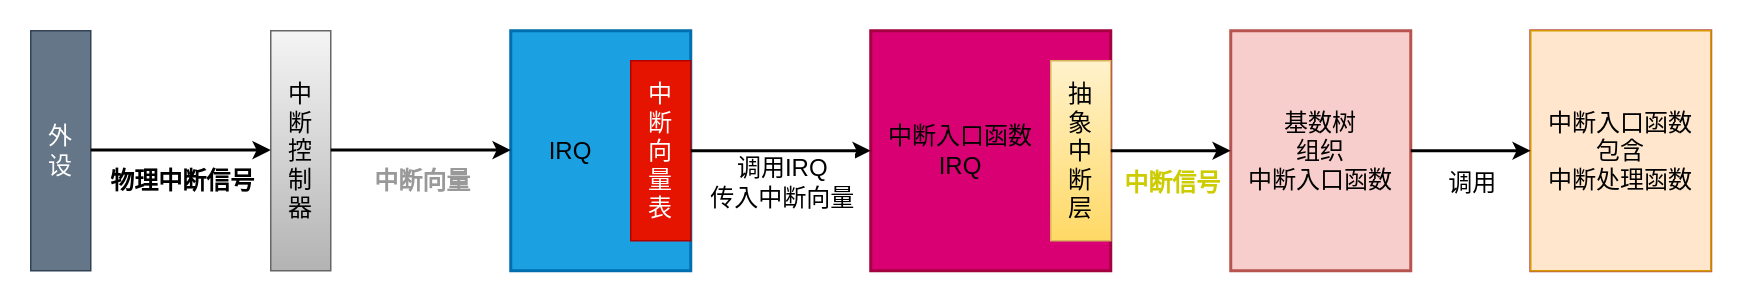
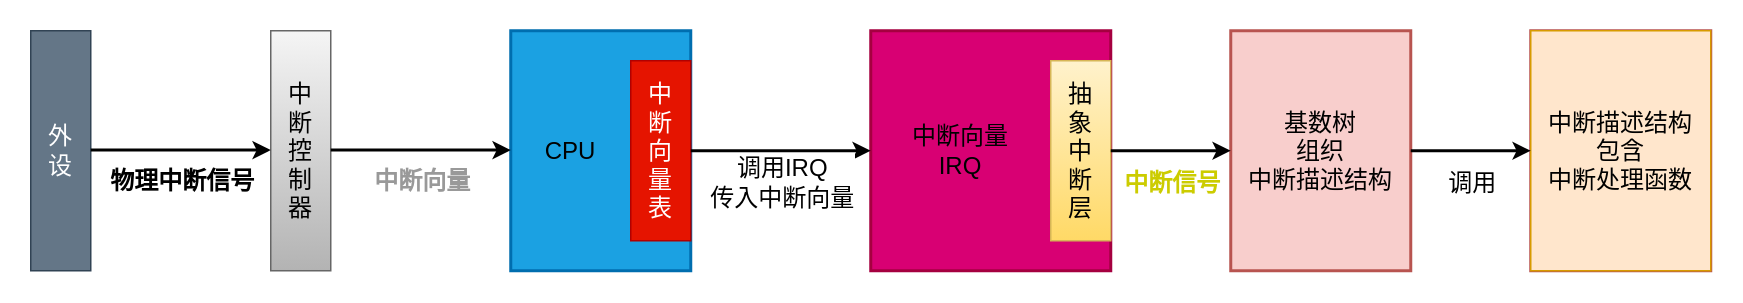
- <mxCell id="7" value="IRQ" style="text;html=1;strokeColor=none;fillColor=none;align=center;verticalAlign=middle;whiteSpace=wrap;rounded=0;labelBackgroundColor=none;fontSize=16;" vertex="1" parent="1"><mxGeometry x="340" y="80" width="80" height="40" as="geometry" /></mxCell>
+ <mxCell id="7" value="CPU" style="text;html=1;strokeColor=none;fillColor=none;align=center;verticalAlign=middle;whiteSpace=wrap;rounded=0;labelBackgroundColor=none;fontSize=16;" vertex="1" parent="1"><mxGeometry x="340" y="80" width="80" height="40" as="geometry" /></mxCell>
- <mxCell id="12" value="中断入口函数&lt;br&gt;IRQ" style="text;html=1;strokeColor=none;fillColor=none;align=center;verticalAlign=middle;whiteSpace=wrap;rounded=0;labelBackgroundColor=none;fontSize=16;" vertex="1" parent="1"><mxGeometry x="580" y="80" width="120" height="40" as="geometry" /></mxCell>
+ <mxCell id="12" value="中断向量&lt;br&gt;IRQ" style="text;html=1;strokeColor=none;fillColor=none;align=center;verticalAlign=middle;whiteSpace=wrap;rounded=0;labelBackgroundColor=none;fontSize=16;" vertex="1" parent="1"><mxGeometry x="580" y="80" width="120" height="40" as="geometry" /></mxCell>
- <mxCell id="17" value="基数树&lt;br&gt;组织&lt;br&gt;中断入口函数" style="text;html=1;strokeColor=none;fillColor=none;align=center;verticalAlign=middle;whiteSpace=wrap;rounded=0;labelBackgroundColor=none;fontSize=16;" vertex="1" parent="1"><mxGeometry x="820" width="120" height="160" as="geometry" y="20" /></mxCell>
+ <mxCell id="17" value="基数树&lt;br&gt;组织&lt;br&gt;中断描述结构" style="text;html=1;strokeColor=none;fillColor=none;align=center;verticalAlign=middle;whiteSpace=wrap;rounded=0;labelBackgroundColor=none;fontSize=16;" vertex="1" parent="1"><mxGeometry x="820" width="120" height="160" as="geometry" y="20" /></mxCell>
- <mxCell id="21" value="中断入口函数&lt;br&gt;包含&lt;br&gt;中断处理函数" style="text;html=1;strokeColor=#d79b00;fillColor=#ffe6cc;align=center;verticalAlign=middle;whiteSpace=wrap;rounded=0;labelBackgroundColor=none;fontSize=16;" vertex="1" parent="1"><mxGeometry x="1020" width="120" height="160" as="geometry" y="20" /></mxCell>
+ <mxCell id="21" value="中断描述结构&lt;br&gt;包含&lt;br&gt;中断处理函数" style="text;html=1;strokeColor=#d79b00;fillColor=#ffe6cc;align=center;verticalAlign=middle;whiteSpace=wrap;rounded=0;labelBackgroundColor=none;fontSize=16;" vertex="1" parent="1"><mxGeometry x="1020" width="120" height="160" as="geometry" y="20" /></mxCell>
